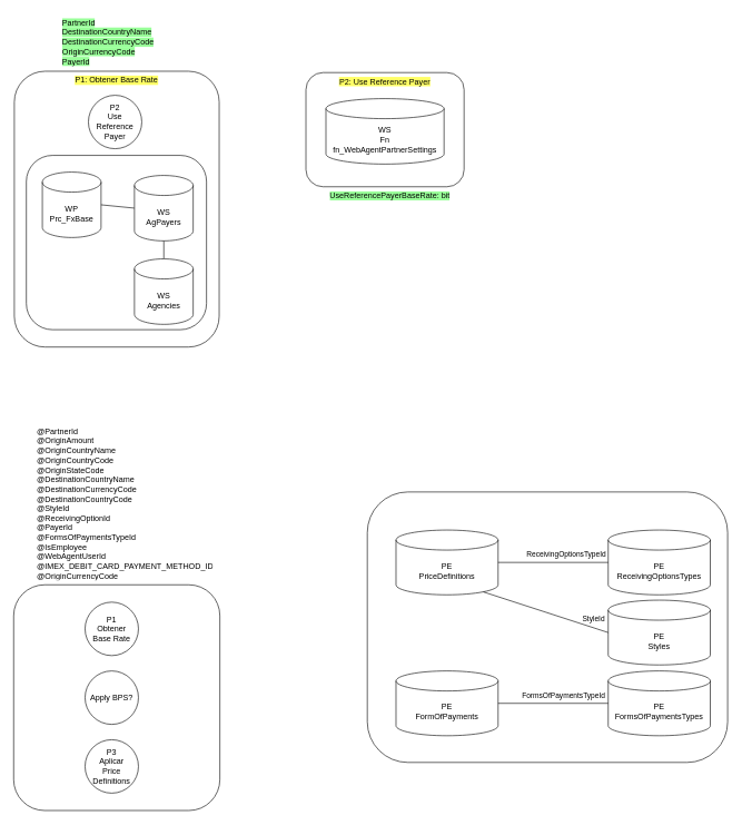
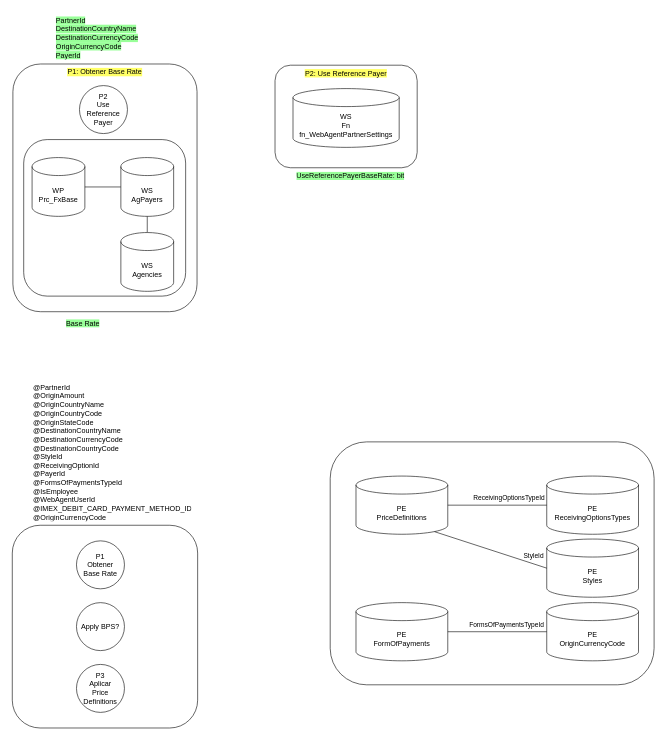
- <mxCell id="13" value="WP&lt;br&gt;Prc_FxBase" style="shape=cylinder3;whiteSpace=wrap;html=1;boundedLbl=1;backgroundOutline=1;size=15;" vertex="1" parent="7"><mxGeometry x="42" y="237" width="88" height="98" as="geometry" /></mxCell>
+ <mxCell id="13" value="WP&lt;br&gt;Prc_FxBase" style="shape=cylinder3;whiteSpace=wrap;html=1;boundedLbl=1;backgroundOutline=1;size=15;" vertex="1" parent="7"><mxGeometry x="32" y="242" width="88" height="98" as="geometry" /></mxCell>
+ <mxCell id="10" value="&lt;span style=&quot;background-color: rgb(153, 255, 153);&quot;&gt;Base Rate&lt;/span&gt;" style="text;strokeColor=none;fillColor=none;align=left;verticalAlign=top;spacingLeft=4;spacingRight=4;overflow=hidden;points=[[0,0.5],[1,0.5]];portConstraint=eastwest;rotatable=0;whiteSpace=wrap;html=1;" vertex="1" parent="7"><mxGeometry x="83" y="505" width="211" height="40" as="geometry" /></mxCell>
- <mxCell id="27" value="PE&lt;br&gt;FormsOfPaymentsTypes" style="shape=cylinder3;whiteSpace=wrap;html=1;boundedLbl=1;backgroundOutline=1;size=15;" vertex="1" parent="1"><mxGeometry x="911" y="1004" width="153" height="97" as="geometry" /></mxCell>
+ <mxCell id="27" value="PE&lt;br&gt;OriginCurrencyCode" style="shape=cylinder3;whiteSpace=wrap;html=1;boundedLbl=1;backgroundOutline=1;size=15;" vertex="1" parent="1"><mxGeometry x="911" y="1004" width="153" height="97" as="geometry" /></mxCell>
